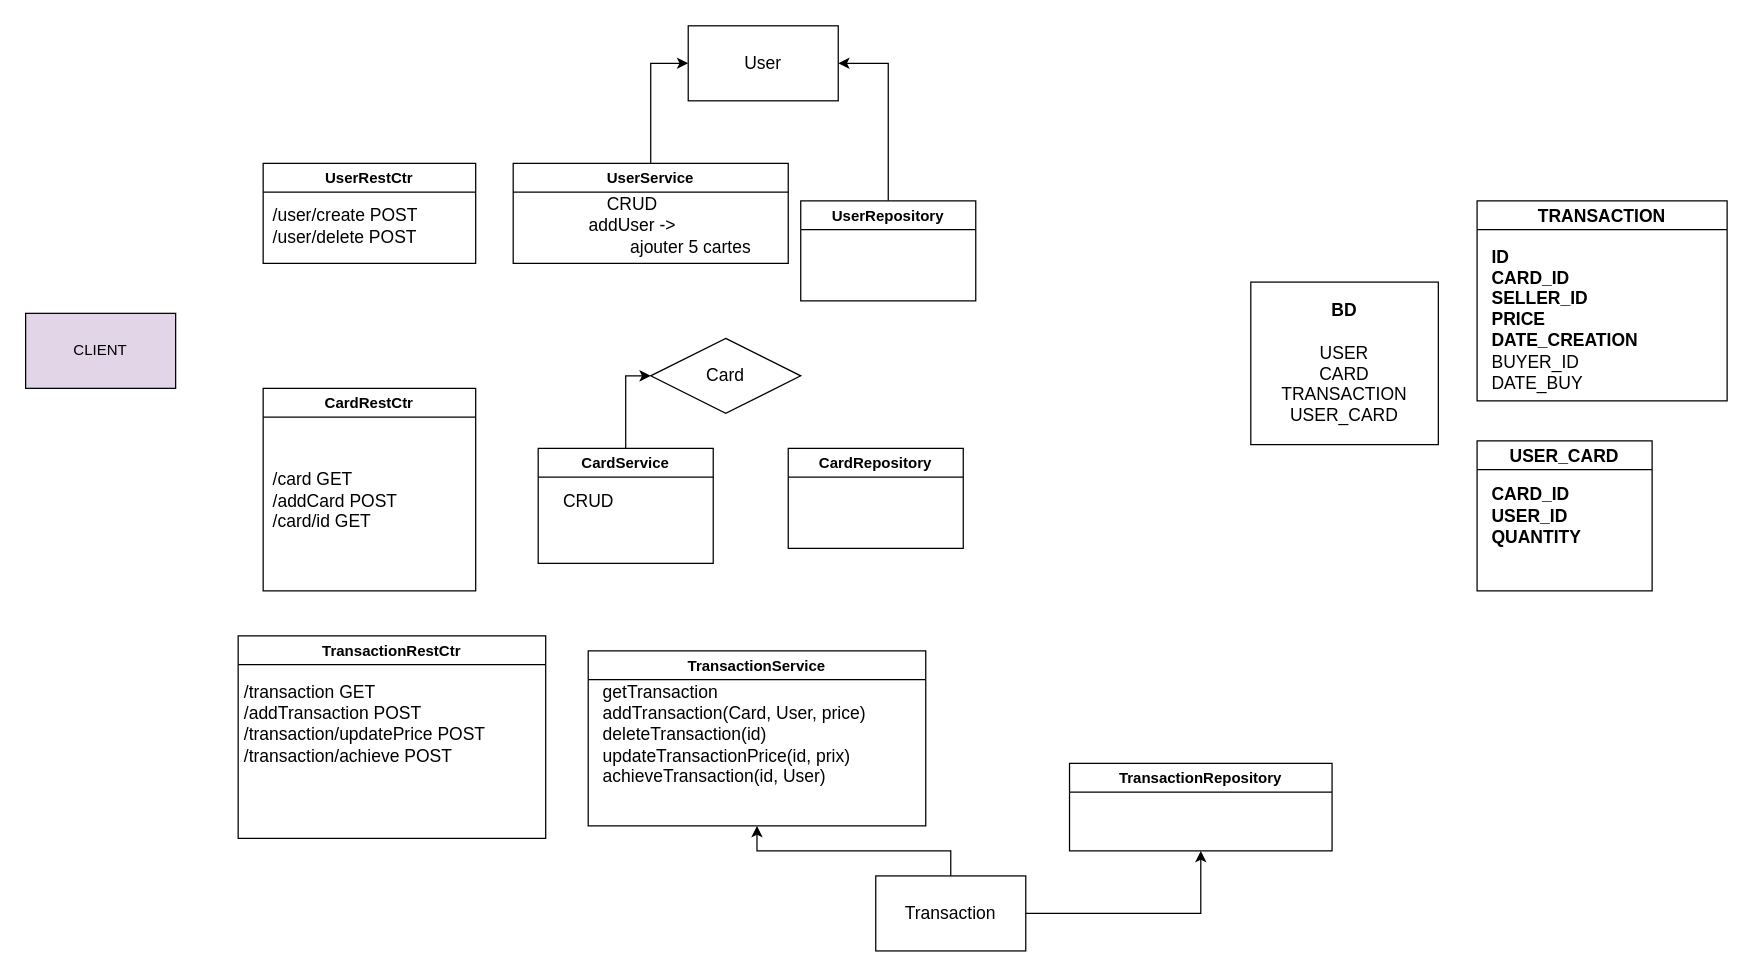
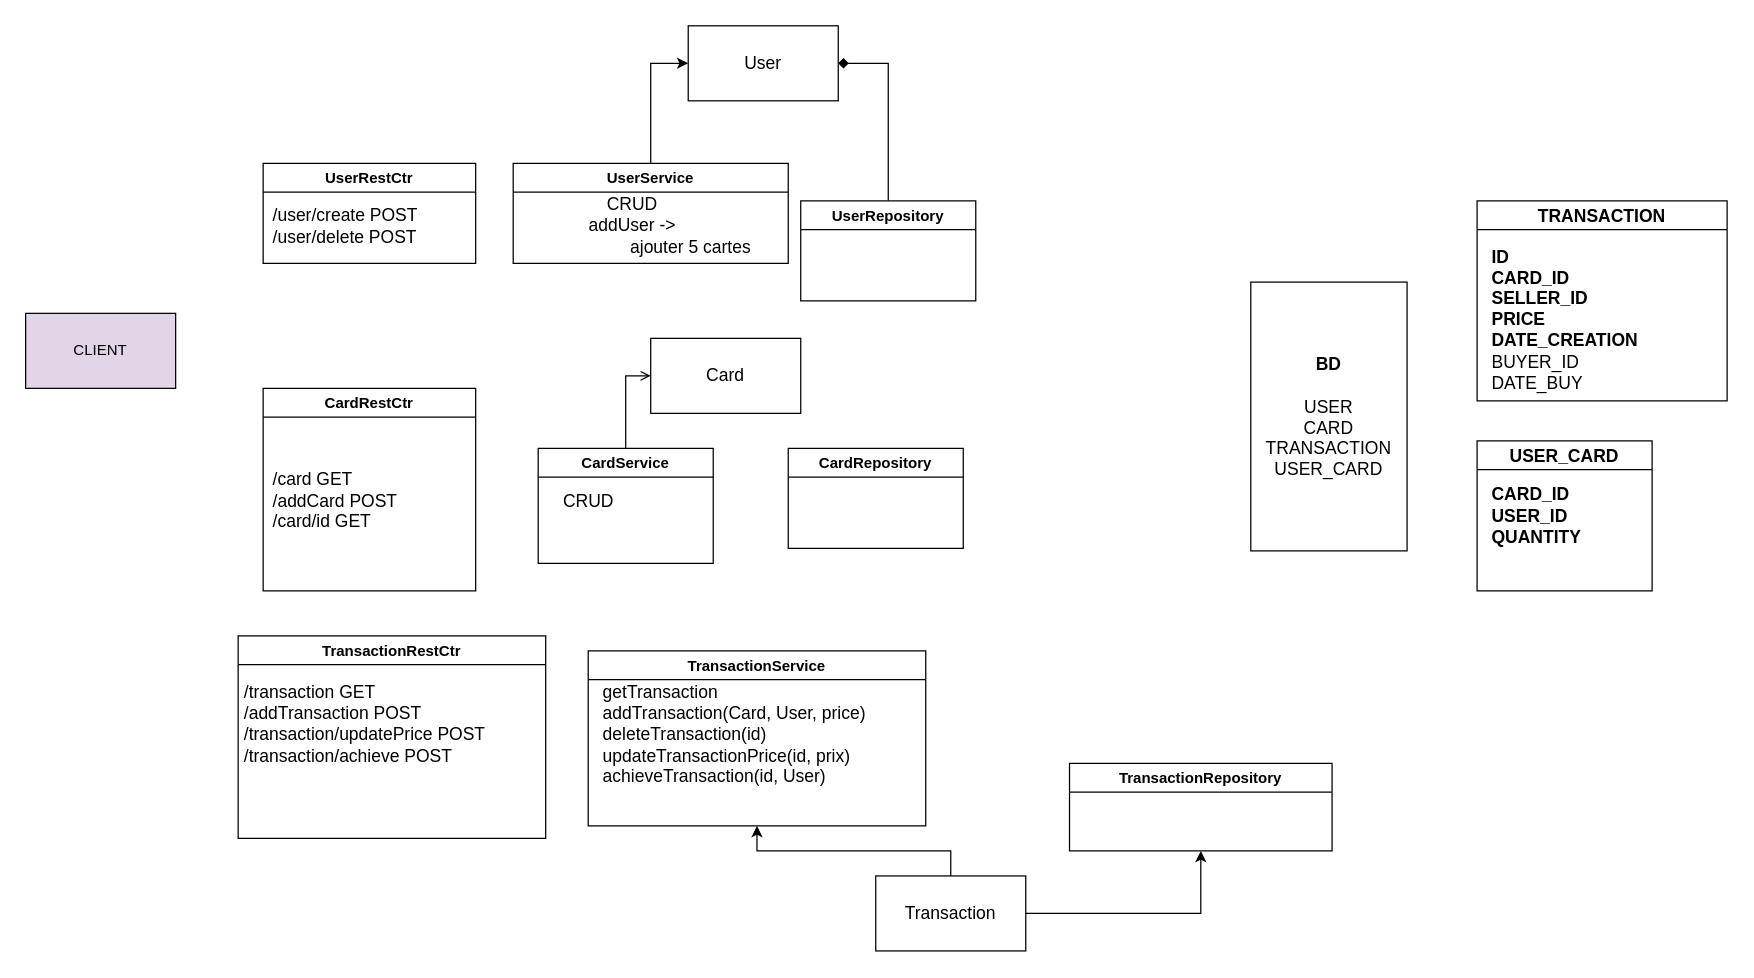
- <mxCell id="11" style="edgeStyle=orthogonalEdgeStyle;rounded=0;orthogonalLoop=1;jettySize=auto;html=1;entryX=1;entryY=0.5;entryDx=0;entryDy=0;fontSize=14;" edge="1" parent="1" source="12" target="7"><mxGeometry relative="1" as="geometry" /></mxCell>
+ <mxCell id="11" style="edgeStyle=orthogonalEdgeStyle;rounded=0;orthogonalLoop=1;jettySize=auto;html=1;entryX=1;entryY=0.5;entryDx=0;entryDy=0;fontSize=14;endArrow=diamond;" edge="1" parent="1" source="12" target="7"><mxGeometry relative="1" as="geometry" /></mxCell>
- <mxCell id="13" value="&lt;div&gt;&lt;b&gt;BD&lt;/b&gt;&lt;/div&gt;&lt;div&gt;&lt;br&gt;&lt;/div&gt;&lt;div&gt;USER&lt;/div&gt;&lt;div&gt;CARD&lt;/div&gt;&lt;div&gt;TRANSACTION&lt;br&gt;&lt;/div&gt;&lt;div&gt;USER_CARD&lt;br&gt;&lt;/div&gt;" style="rounded=0;whiteSpace=wrap;html=1;fontSize=14;fillColor=default;" vertex="1" parent="1"><mxGeometry x="1000" y="225" width="150" height="130" as="geometry" /></mxCell>
+ <mxCell id="13" value="&lt;div&gt;&lt;b&gt;BD&lt;/b&gt;&lt;/div&gt;&lt;div&gt;&lt;br&gt;&lt;/div&gt;&lt;div&gt;USER&lt;/div&gt;&lt;div&gt;CARD&lt;/div&gt;&lt;div&gt;TRANSACTION&lt;br&gt;&lt;/div&gt;&lt;div&gt;USER_CARD&lt;br&gt;&lt;/div&gt;" style="rounded=0;whiteSpace=wrap;html=1;fontSize=14;fillColor=default;" vertex="1" parent="1"><mxGeometry x="1000" y="225" width="125" height="215" as="geometry" /></mxCell>
- <mxCell id="14" style="edgeStyle=orthogonalEdgeStyle;rounded=0;orthogonalLoop=1;jettySize=auto;html=1;entryX=0;entryY=0.5;entryDx=0;entryDy=0;fontSize=14;" edge="1" parent="1" source="15" target="18"><mxGeometry relative="1" as="geometry" /></mxCell>
+ <mxCell id="14" style="edgeStyle=orthogonalEdgeStyle;rounded=0;orthogonalLoop=1;jettySize=auto;html=1;entryX=0;entryY=0.5;entryDx=0;entryDy=0;fontSize=14;endArrow=open;" edge="1" parent="1" source="15" target="18"><mxGeometry relative="1" as="geometry" /></mxCell>
- <mxCell id="18" value="Card" style="rhombus;whiteSpace=wrap;html=1;fontSize=14;fillColor=default;" vertex="1" parent="1"><mxGeometry x="520" y="270" width="120" height="60" as="geometry" /></mxCell>
+ <mxCell id="18" value="Card" style="rounded=0;whiteSpace=wrap;html=1;fontSize=14;fillColor=default;" vertex="1" parent="1"><mxGeometry x="520" y="270" width="120" height="60" as="geometry" /></mxCell>
